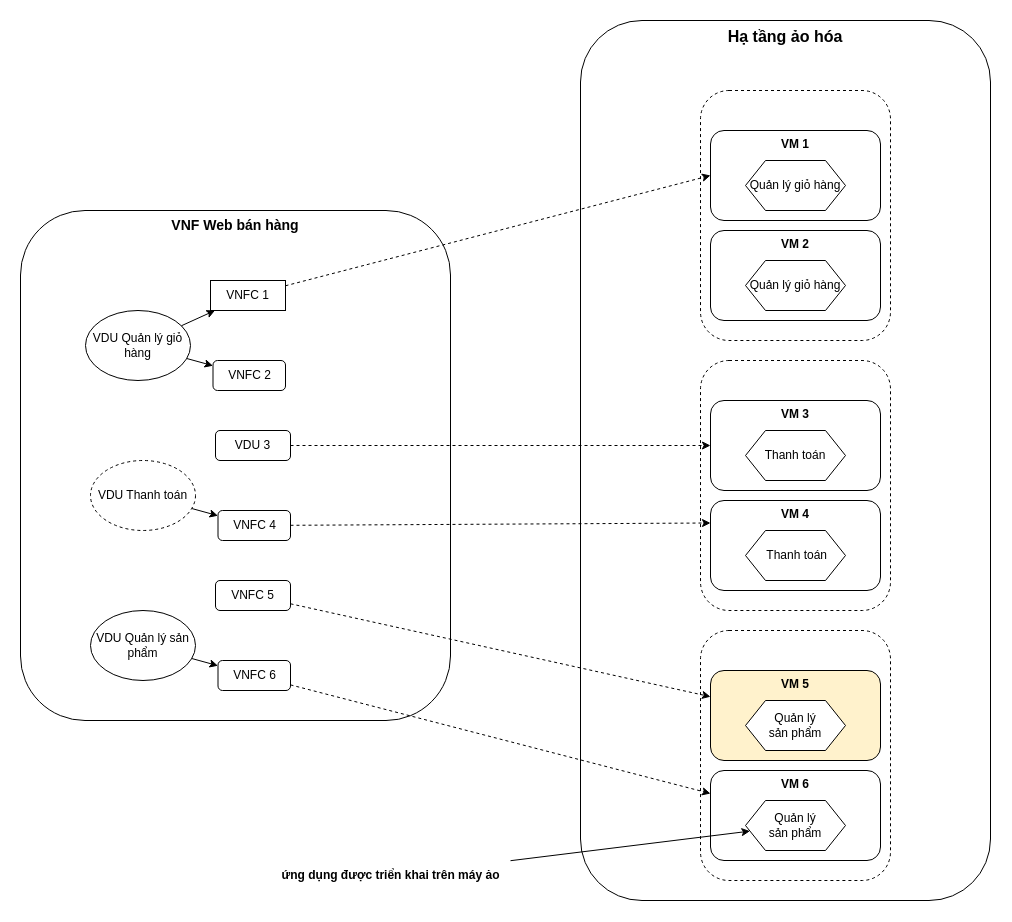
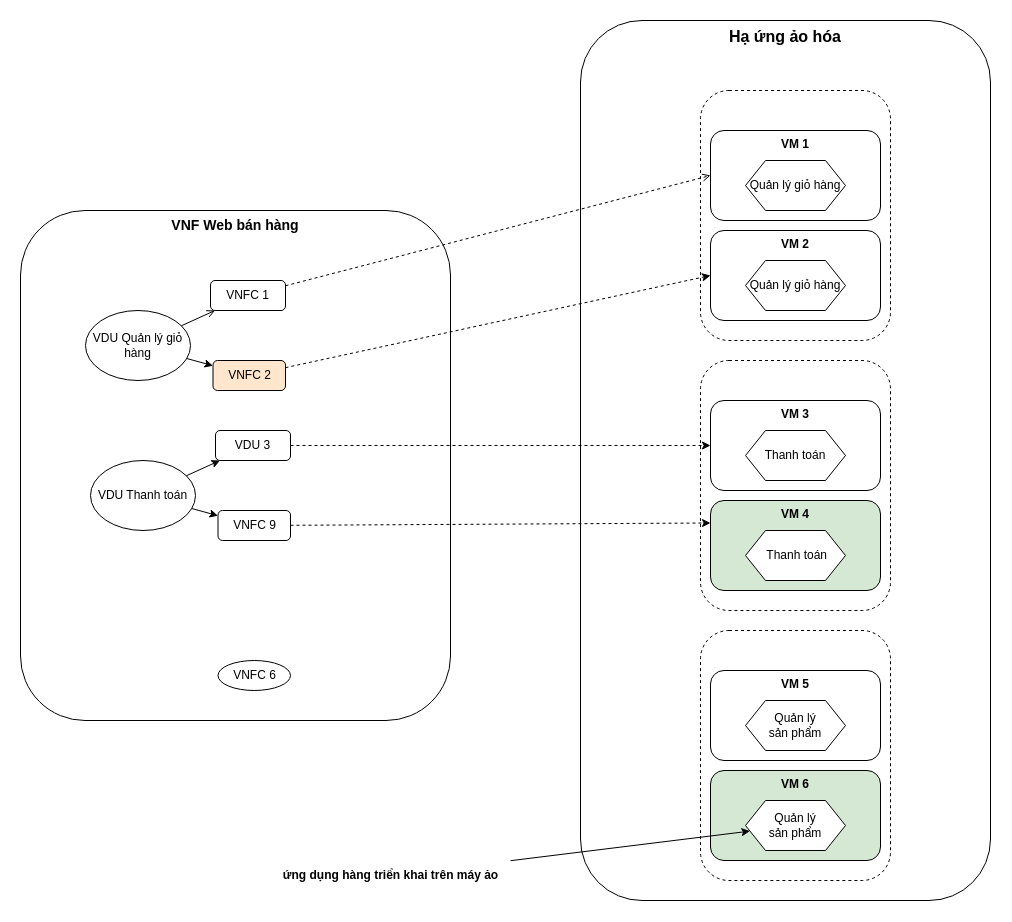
- <mxCell id="3" value="Hạ tầng ảo hóa" style="rounded=1;whiteSpace=wrap;html=1;verticalAlign=top;fontSize=16;fontStyle=1" vertex="1" parent="1"><mxGeometry x="580" y="20" width="410" height="880" as="geometry" /></mxCell>
+ <mxCell id="3" value="Hạ ứng ảo hóa" style="rounded=1;whiteSpace=wrap;html=1;verticalAlign=top;fontSize=16;fontStyle=1" vertex="1" parent="1"><mxGeometry x="580" y="20" width="410" height="880" as="geometry" /></mxCell>
- <mxCell id="35" value="" style="endArrow=classic;html=1;rounded=0;entryX=0;entryY=0.5;entryDx=0;entryDy=0;dashed=1;" edge="1" parent="1" source="18" target="22"><mxGeometry width="50" height="50" relative="1" as="geometry"><mxPoint x="410" y="440" as="sourcePoint" /><mxPoint x="460" y="390" as="targetPoint" /></mxGeometry></mxCell>
+ <mxCell id="35" value="" style="endArrow=open;html=1;rounded=0;entryX=0;entryY=0.5;entryDx=0;entryDy=0;dashed=1;" edge="1" parent="1" source="18" target="22"><mxGeometry width="50" height="50" relative="1" as="geometry"><mxPoint x="410" y="440" as="sourcePoint" /><mxPoint x="460" y="390" as="targetPoint" /></mxGeometry></mxCell>
- <mxCell id="18" value="VNFC 1" style="whiteSpace=wrap;html=1;rounded=0;" vertex="1" parent="1"><mxGeometry x="210" y="280" width="75" height="30" as="geometry" /></mxCell>
+ <mxCell id="18" value="VNFC 1" style="rounded=1;whiteSpace=wrap;html=1;" vertex="1" parent="1"><mxGeometry x="210" y="280" width="75" height="30" as="geometry" /></mxCell>
- <mxCell id="15" value="" style="endArrow=classic;html=1;rounded=0;" edge="1" parent="1" source="14" target="18"><mxGeometry width="50" height="50" relative="1" as="geometry"><mxPoint x="494.5" y="630" as="sourcePoint" /><mxPoint x="194.5" y="530" as="targetPoint" /></mxGeometry></mxCell>
+ <mxCell id="15" value="" style="endArrow=open;html=1;rounded=0;" edge="1" parent="1" source="14" target="18"><mxGeometry width="50" height="50" relative="1" as="geometry"><mxPoint x="494.5" y="630" as="sourcePoint" /><mxPoint x="194.5" y="530" as="targetPoint" /></mxGeometry></mxCell>
+ <mxCell id="36" value="" style="endArrow=classic;html=1;rounded=0;entryX=0;entryY=0.5;entryDx=0;entryDy=0;dashed=1;" edge="1" parent="1" source="19" target="24"><mxGeometry width="50" height="50" relative="1" as="geometry"><mxPoint x="295" y="298" as="sourcePoint" /><mxPoint x="940" y="185" as="targetPoint" /></mxGeometry></mxCell>
- <mxCell id="19" value="VNFC 2" style="rounded=1;whiteSpace=wrap;html=1;" vertex="1" parent="1"><mxGeometry x="212.5" y="360" width="72.5" height="30" as="geometry" /></mxCell>
+ <mxCell id="19" value="VNFC 2" style="rounded=1;whiteSpace=wrap;html=1;fillColor=#ffe6cc;" vertex="1" parent="1"><mxGeometry x="212.5" y="360" width="72.5" height="30" as="geometry" /></mxCell>
+ <mxCell id="27" value="" style="endArrow=classic;html=1;rounded=0;" edge="1" parent="1" source="26" target="28"><mxGeometry width="50" height="50" relative="1" as="geometry"><mxPoint x="499.5" y="780" as="sourcePoint" /><mxPoint x="199.5" y="680" as="targetPoint" /></mxGeometry></mxCell>
- <mxCell id="26" value="VDU Thanh toán" style="ellipse;whiteSpace=wrap;html=1;dashed=1;" vertex="1" parent="1"><mxGeometry x="90" y="460" width="105" height="70" as="geometry" /></mxCell>
+ <mxCell id="26" value="VDU Thanh toán" style="ellipse;whiteSpace=wrap;html=1;" vertex="1" parent="1"><mxGeometry x="90" y="460" width="105" height="70" as="geometry" /></mxCell>
- <mxCell id="6" value="VM 4" style="rounded=1;whiteSpace=wrap;html=1;verticalAlign=top;fontStyle=1" vertex="1" parent="1"><mxGeometry x="710" y="500" width="170" height="90" as="geometry" /></mxCell>
+ <mxCell id="6" value="VM 4" style="rounded=1;whiteSpace=wrap;html=1;verticalAlign=top;fontStyle=1;fillColor=#d5e8d4;" vertex="1" parent="1"><mxGeometry x="710" y="500" width="170" height="90" as="geometry" /></mxCell>
- <mxCell id="29" value="VNFC 4" style="rounded=1;whiteSpace=wrap;html=1;" vertex="1" parent="1"><mxGeometry x="217.5" y="510" width="72.5" height="30" as="geometry" /></mxCell>
+ <mxCell id="29" value="VNFC 9" style="rounded=1;whiteSpace=wrap;html=1;" vertex="1" parent="1"><mxGeometry x="217.5" y="510" width="72.5" height="30" as="geometry" /></mxCell>
- <mxCell id="32" value="VNFC 5" style="rounded=1;whiteSpace=wrap;html=1;" vertex="1" parent="1"><mxGeometry x="215" y="580" width="75" height="30" as="geometry" /></mxCell>
- <mxCell id="31" value="VDU Quản lý sản phẩm" style="ellipse;whiteSpace=wrap;html=1;" vertex="1" parent="1"><mxGeometry x="90" y="610" width="105" height="70" as="geometry" /></mxCell>
- <mxCell id="39" value="" style="endArrow=classic;html=1;rounded=0;dashed=1;" edge="1" parent="1" source="32" target="10"><mxGeometry width="50" height="50" relative="1" as="geometry"><mxPoint x="310" y="465" as="sourcePoint" /><mxPoint x="950" y="465" as="targetPoint" /></mxGeometry></mxCell>
- <mxCell id="34" value="" style="endArrow=classic;html=1;rounded=0;" edge="1" parent="1" source="31" target="33"><mxGeometry width="50" height="50" relative="1" as="geometry"><mxPoint x="221" y="647" as="sourcePoint" /><mxPoint x="241" y="680" as="targetPoint" /></mxGeometry></mxCell>
- <mxCell id="33" value="VNFC 6" style="rounded=1;whiteSpace=wrap;html=1;" vertex="1" parent="1"><mxGeometry x="217.5" y="660" width="72.5" height="30" as="geometry" /></mxCell>
+ <mxCell id="33" value="VNFC 6" style="ellipse;whiteSpace=wrap;html=1;" vertex="1" parent="1"><mxGeometry x="217.5" y="660" width="72.5" height="30" as="geometry" /></mxCell>
- <mxCell id="10" value="VM 5" style="rounded=1;whiteSpace=wrap;html=1;verticalAlign=top;fontStyle=1;fillColor=#fff2cc;" vertex="1" parent="1"><mxGeometry x="710" y="670" width="170" height="90" as="geometry" /></mxCell>
+ <mxCell id="10" value="VM 5" style="rounded=1;whiteSpace=wrap;html=1;verticalAlign=top;fontStyle=1" vertex="1" parent="1"><mxGeometry x="710" y="670" width="170" height="90" as="geometry" /></mxCell>
- <mxCell id="40" value="" style="endArrow=classic;html=1;rounded=0;dashed=1;" edge="1" parent="1" source="33" target="12"><mxGeometry width="50" height="50" relative="1" as="geometry"><mxPoint x="320" y="475" as="sourcePoint" /><mxPoint x="960" y="475" as="targetPoint" /></mxGeometry></mxCell>
- <mxCell id="12" value="VM 6" style="rounded=1;whiteSpace=wrap;html=1;verticalAlign=top;fontStyle=1" vertex="1" parent="1"><mxGeometry x="710" y="770" width="170" height="90" as="geometry" /></mxCell>
+ <mxCell id="12" value="VM 6" style="rounded=1;whiteSpace=wrap;html=1;verticalAlign=top;fontStyle=1;fillColor=#d5e8d4;" vertex="1" parent="1"><mxGeometry x="710" y="770" width="170" height="90" as="geometry" /></mxCell>
- <mxCell id="17" value="ứng dụng được triển khai trên máy ảo" style="text;html=1;align=center;verticalAlign=middle;resizable=0;points=[];autosize=1;strokeColor=none;fillColor=none;fontStyle=1" vertex="1" parent="1"><mxGeometry x="270" y="860" width="240" height="30" as="geometry" /></mxCell>
+ <mxCell id="17" value="ứng dụng hàng triển khai trên máy ảo" style="text;html=1;align=center;verticalAlign=middle;resizable=0;points=[];autosize=1;strokeColor=none;fillColor=none;fontStyle=1" vertex="1" parent="1"><mxGeometry x="270" y="860" width="240" height="30" as="geometry" /></mxCell>
